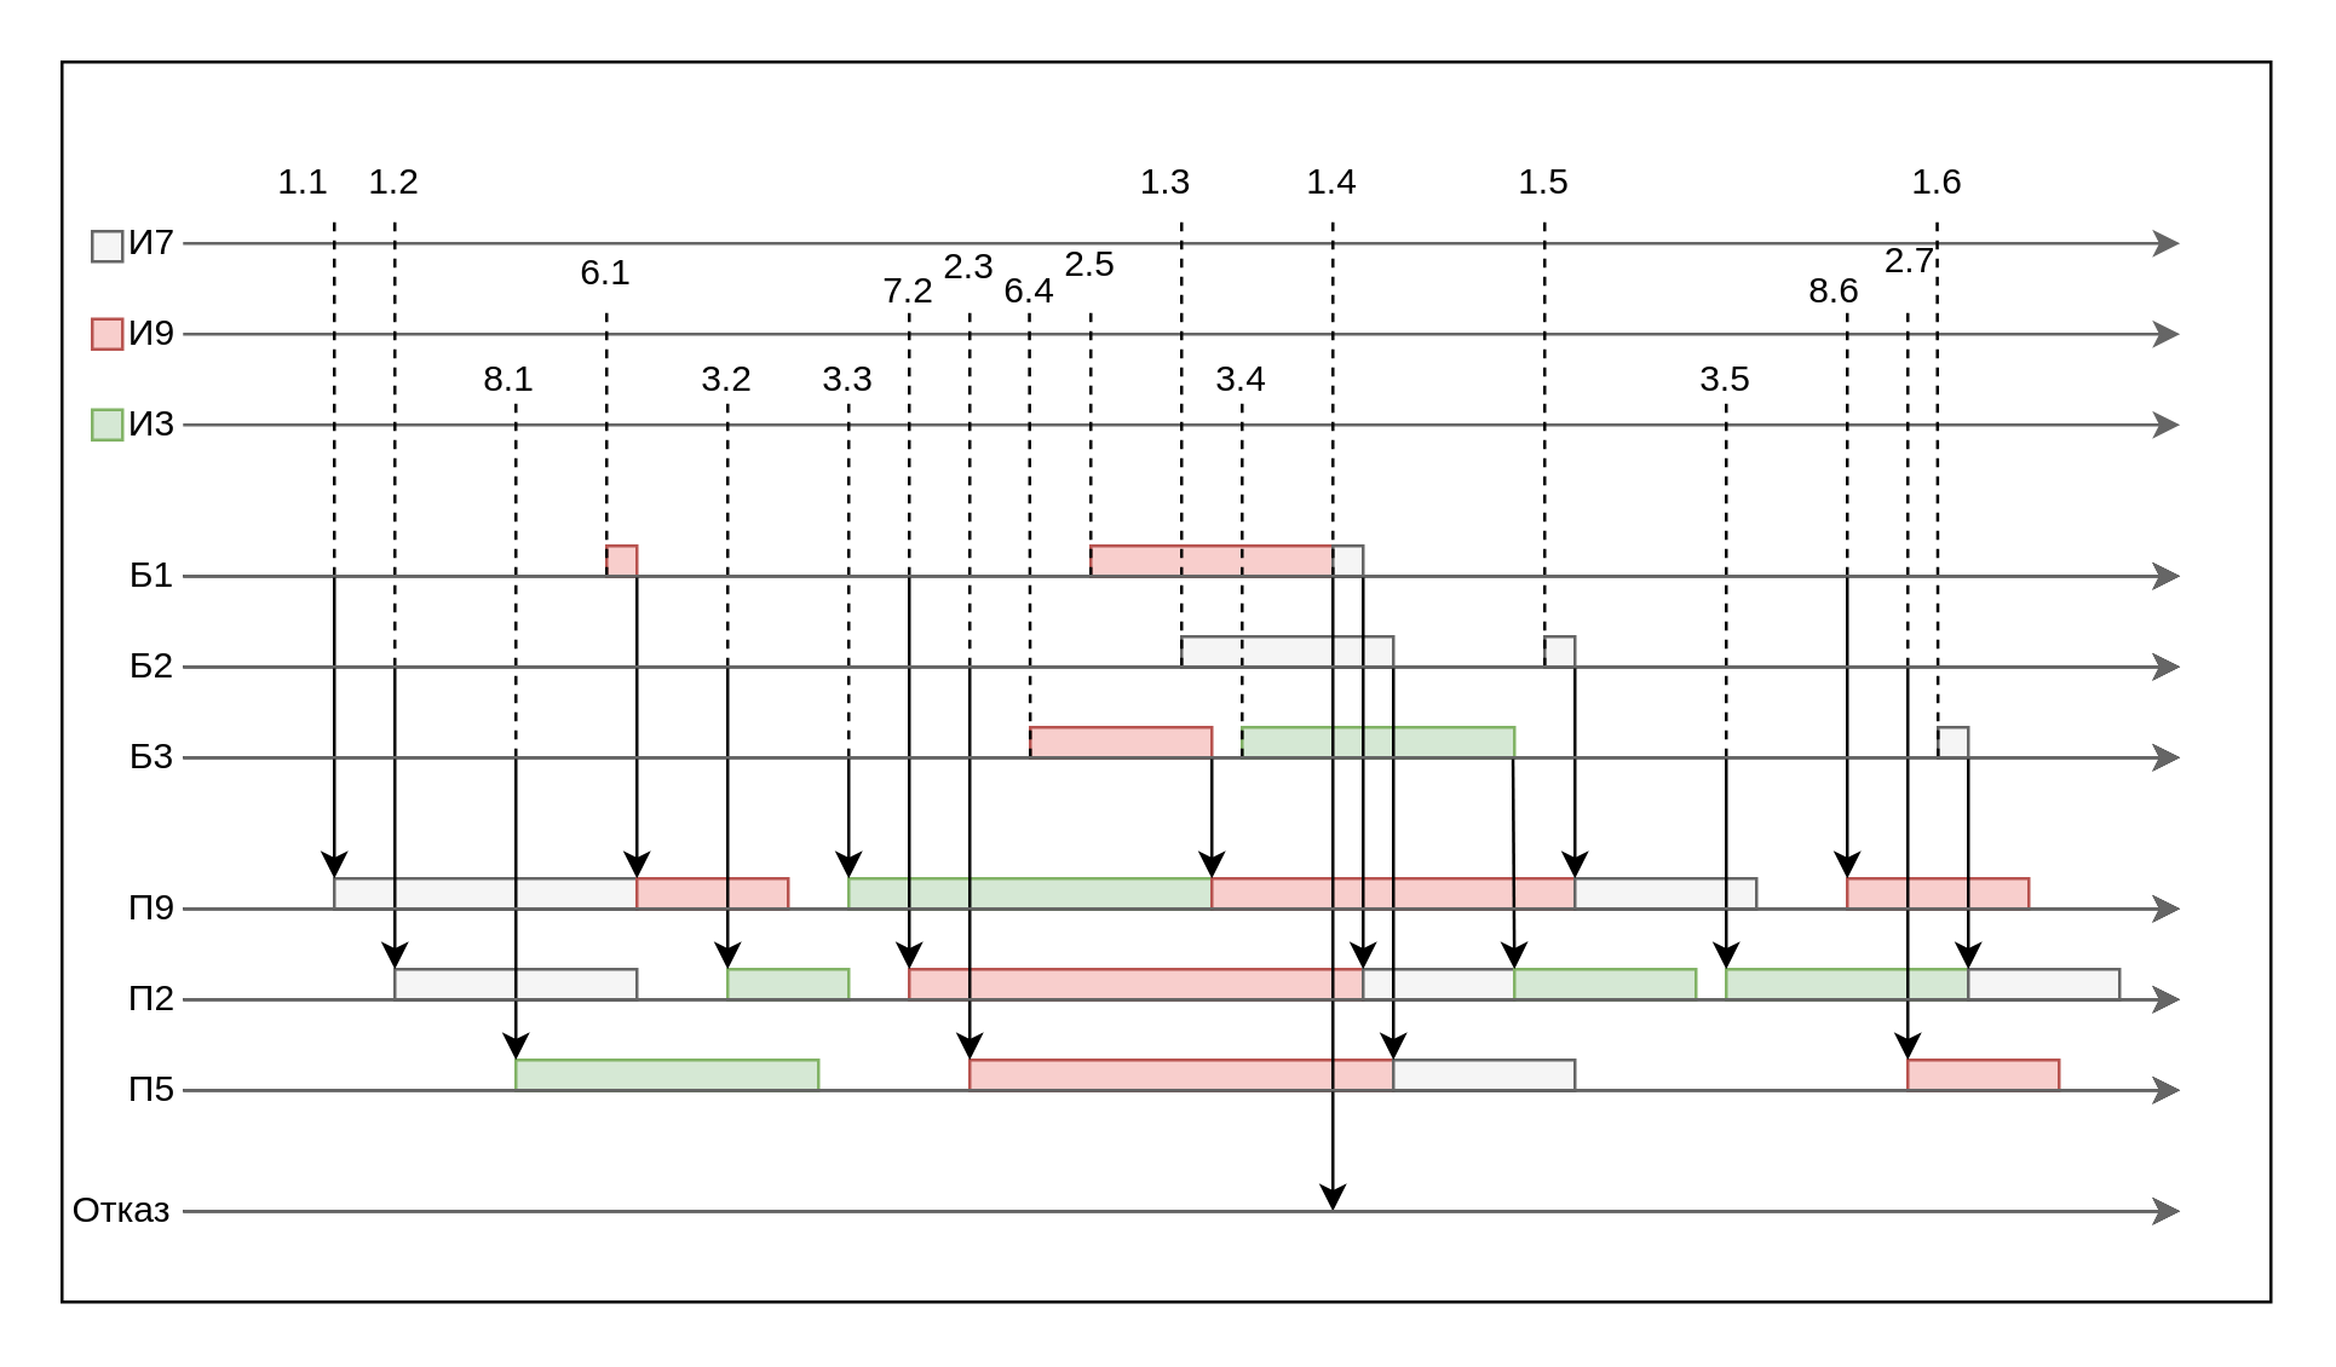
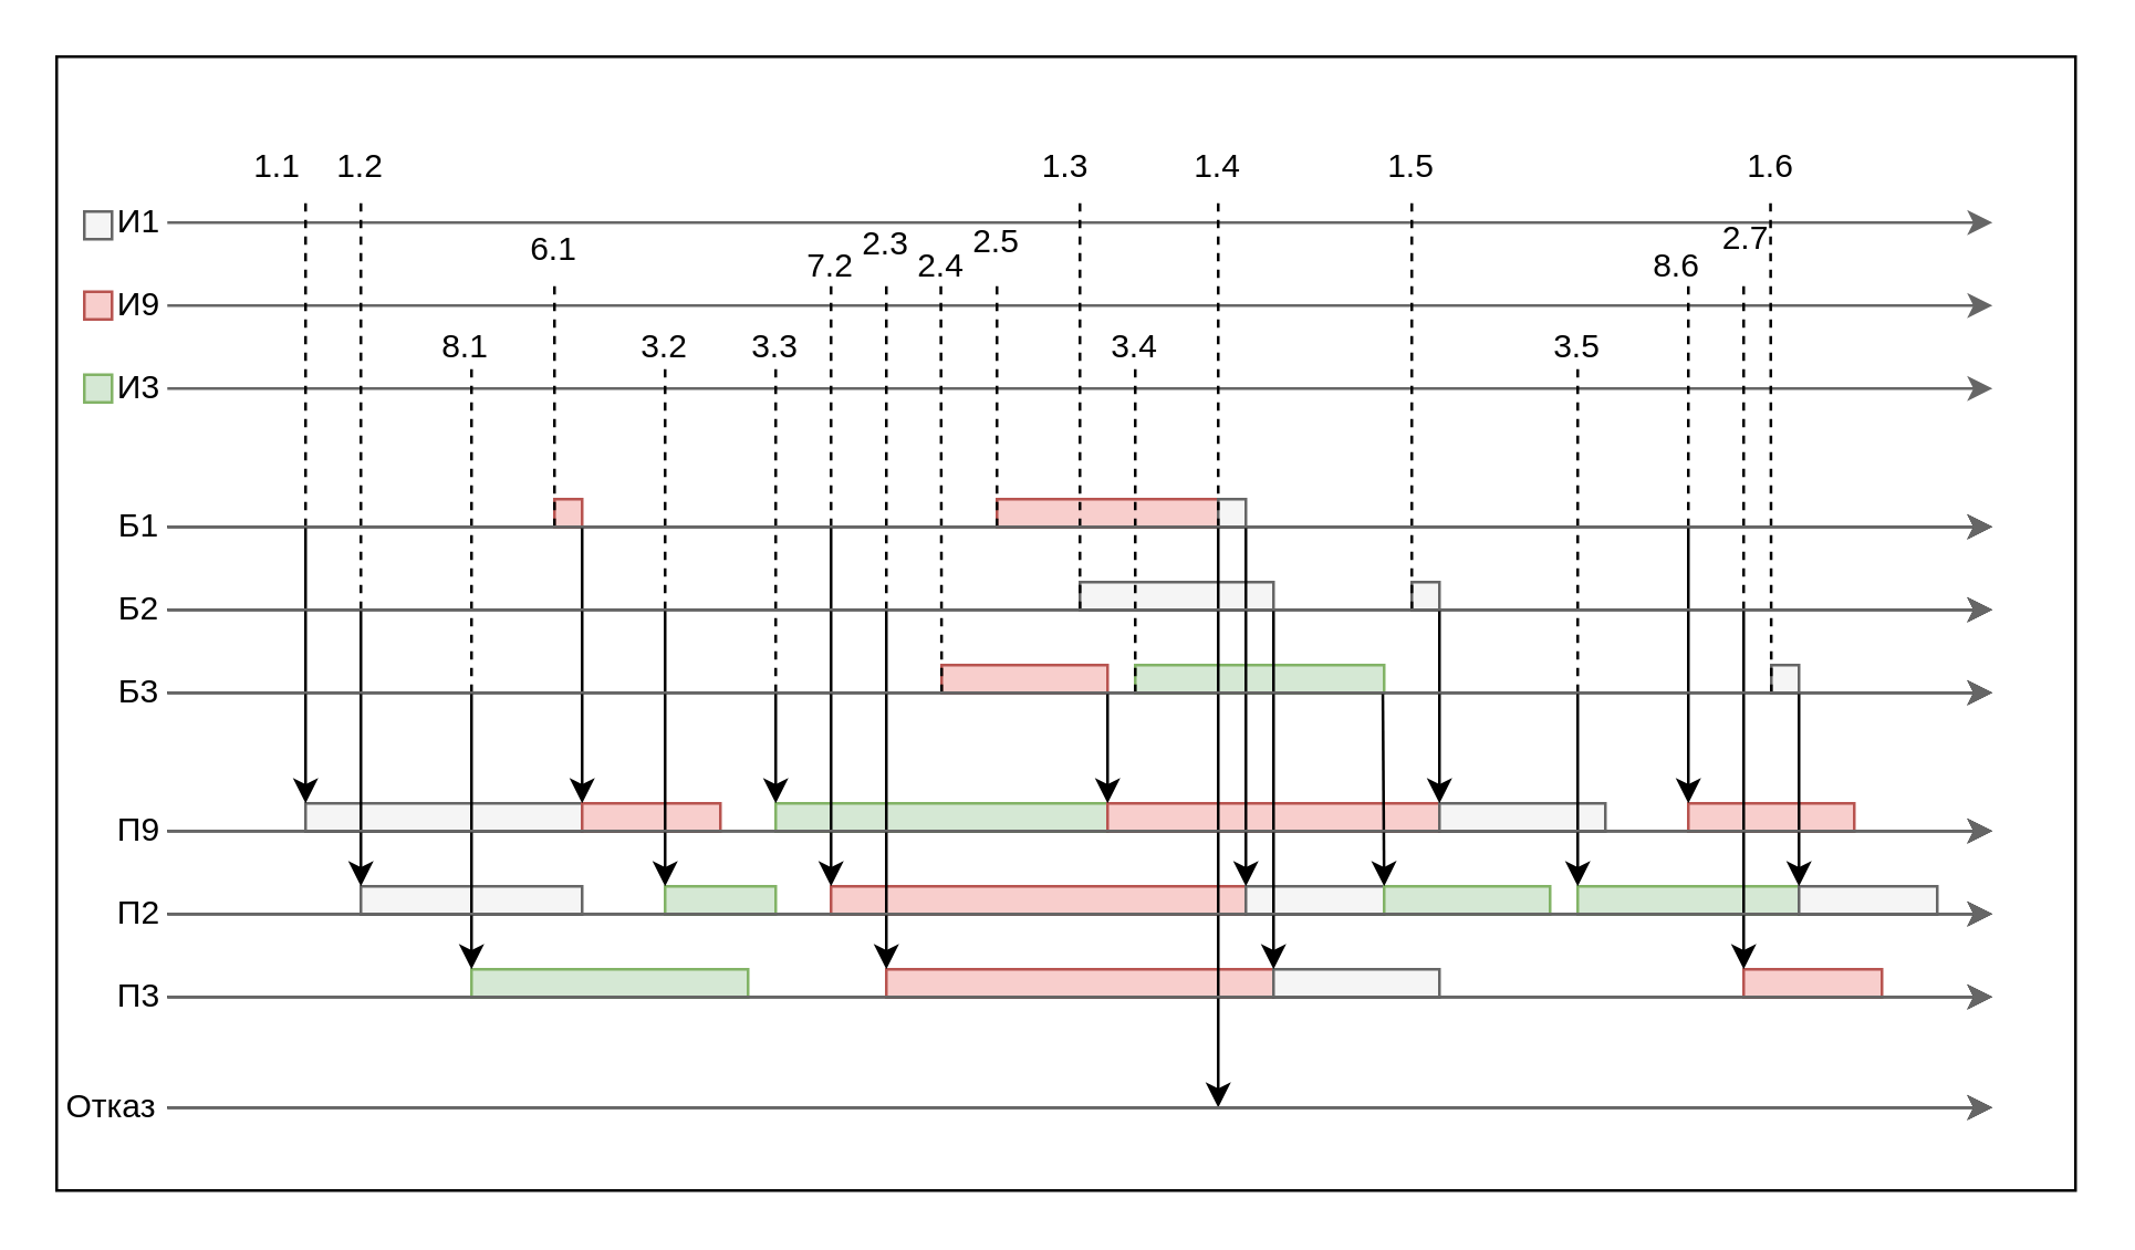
- <mxCell id="38" value="И7" style="text;html=1;strokeColor=none;fillColor=none;align=center;verticalAlign=middle;whiteSpace=wrap;rounded=0;" vertex="1" parent="1"><mxGeometry x="30" y="70" width="40" height="20" as="geometry" /></mxCell>
+ <mxCell id="38" value="И1" style="text;html=1;strokeColor=none;fillColor=none;align=center;verticalAlign=middle;whiteSpace=wrap;rounded=0;" vertex="1" parent="1"><mxGeometry x="30" y="70" width="40" height="20" as="geometry" /></mxCell>
- <mxCell id="99" value="6.4" style="text;html=1;strokeColor=none;fillColor=none;align=center;verticalAlign=middle;whiteSpace=wrap;rounded=0;" vertex="1" parent="1"><mxGeometry x="320" y="86" width="40" height="20" as="geometry" /></mxCell>
+ <mxCell id="99" value="2.4" style="text;html=1;strokeColor=none;fillColor=none;align=center;verticalAlign=middle;whiteSpace=wrap;rounded=0;" vertex="1" parent="1"><mxGeometry x="320" y="86" width="40" height="20" as="geometry" /></mxCell>
- <mxCell id="46" value="П5" style="text;html=1;strokeColor=none;fillColor=none;align=center;verticalAlign=middle;whiteSpace=wrap;rounded=0;" vertex="1" parent="1"><mxGeometry x="30" y="350" width="40" height="20" as="geometry" /></mxCell>
+ <mxCell id="46" value="П3" style="text;html=1;strokeColor=none;fillColor=none;align=center;verticalAlign=middle;whiteSpace=wrap;rounded=0;" vertex="1" parent="1"><mxGeometry x="30" y="350" width="40" height="20" as="geometry" /></mxCell>
